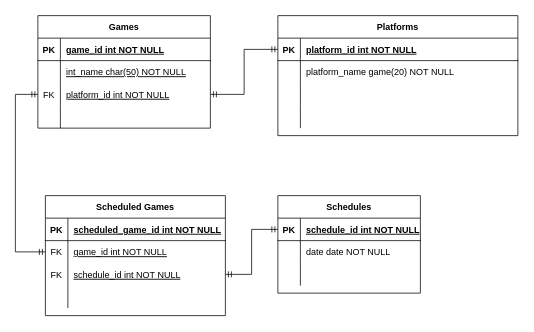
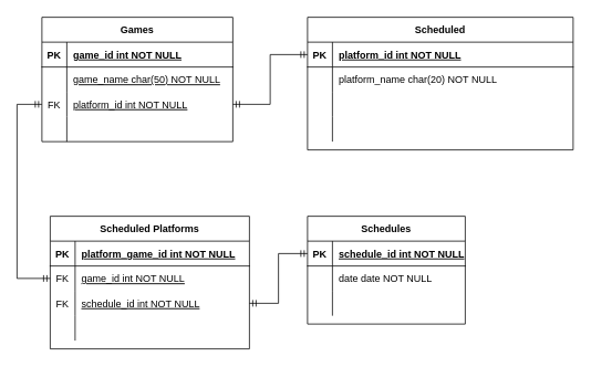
- <mxCell id="15" value="Platforms" style="shape=table;startSize=30;container=1;collapsible=1;childLayout=tableLayout;fixedRows=1;rowLines=0;fontStyle=1;align=center;resizeLast=1;" vertex="1" parent="1"><mxGeometry x="370" y="20" width="320" height="160" as="geometry" /></mxCell>
+ <mxCell id="15" value="Scheduled" style="shape=table;startSize=30;container=1;collapsible=1;childLayout=tableLayout;fixedRows=1;rowLines=0;fontStyle=1;align=center;resizeLast=1;" vertex="1" parent="1"><mxGeometry x="370" y="20" width="320" height="160" as="geometry" /></mxCell>
- <mxCell id="8" value="int_name char(50) NOT NULL" style="shape=partialRectangle;connectable=0;fillColor=none;top=0;left=0;bottom=0;right=0;align=left;spacingLeft=6;overflow=hidden;fontStyle=4" vertex="1" parent="6"><mxGeometry x="30" width="200" height="30" as="geometry"><mxRectangle width="200" height="30" as="alternateBounds" /></mxGeometry></mxCell>
+ <mxCell id="8" value="game_name char(50) NOT NULL" style="shape=partialRectangle;connectable=0;fillColor=none;top=0;left=0;bottom=0;right=0;align=left;spacingLeft=6;overflow=hidden;fontStyle=4" vertex="1" parent="6"><mxGeometry x="30" width="200" height="30" as="geometry"><mxRectangle width="200" height="30" as="alternateBounds" /></mxGeometry></mxCell>
- <mxCell id="21" value="platform_name game(20) NOT NULL" style="shape=partialRectangle;connectable=0;fillColor=none;top=0;left=0;bottom=0;right=0;align=left;spacingLeft=6;overflow=hidden;" vertex="1" parent="19"><mxGeometry x="30" width="290" height="30" as="geometry"><mxRectangle width="290" height="30" as="alternateBounds" /></mxGeometry></mxCell>
+ <mxCell id="21" value="platform_name char(20) NOT NULL" style="shape=partialRectangle;connectable=0;fillColor=none;top=0;left=0;bottom=0;right=0;align=left;spacingLeft=6;overflow=hidden;" vertex="1" parent="19"><mxGeometry x="30" width="290" height="30" as="geometry"><mxRectangle width="290" height="30" as="alternateBounds" /></mxGeometry></mxCell>
- <mxCell id="39" value="Scheduled Games" style="shape=table;startSize=30;container=1;collapsible=1;childLayout=tableLayout;fixedRows=1;rowLines=0;fontStyle=1;align=center;resizeLast=1;" vertex="1" parent="1"><mxGeometry x="60" y="260" width="240" height="160" as="geometry" /></mxCell>
+ <mxCell id="39" value="Scheduled Platforms" style="shape=table;startSize=30;container=1;collapsible=1;childLayout=tableLayout;fixedRows=1;rowLines=0;fontStyle=1;align=center;resizeLast=1;" vertex="1" parent="1"><mxGeometry x="60" y="260" width="240" height="160" as="geometry" /></mxCell>
- <mxCell id="42" value="scheduled_game_id int NOT NULL" style="shape=partialRectangle;connectable=0;fillColor=none;top=0;left=0;bottom=0;right=0;align=left;spacingLeft=6;fontStyle=5;overflow=hidden;" vertex="1" parent="40"><mxGeometry x="30" width="210" height="30" as="geometry"><mxRectangle width="210" height="30" as="alternateBounds" /></mxGeometry></mxCell>
+ <mxCell id="42" value="platform_game_id int NOT NULL" style="shape=partialRectangle;connectable=0;fillColor=none;top=0;left=0;bottom=0;right=0;align=left;spacingLeft=6;fontStyle=5;overflow=hidden;" vertex="1" parent="40"><mxGeometry x="30" width="210" height="30" as="geometry"><mxRectangle width="210" height="30" as="alternateBounds" /></mxGeometry></mxCell>
